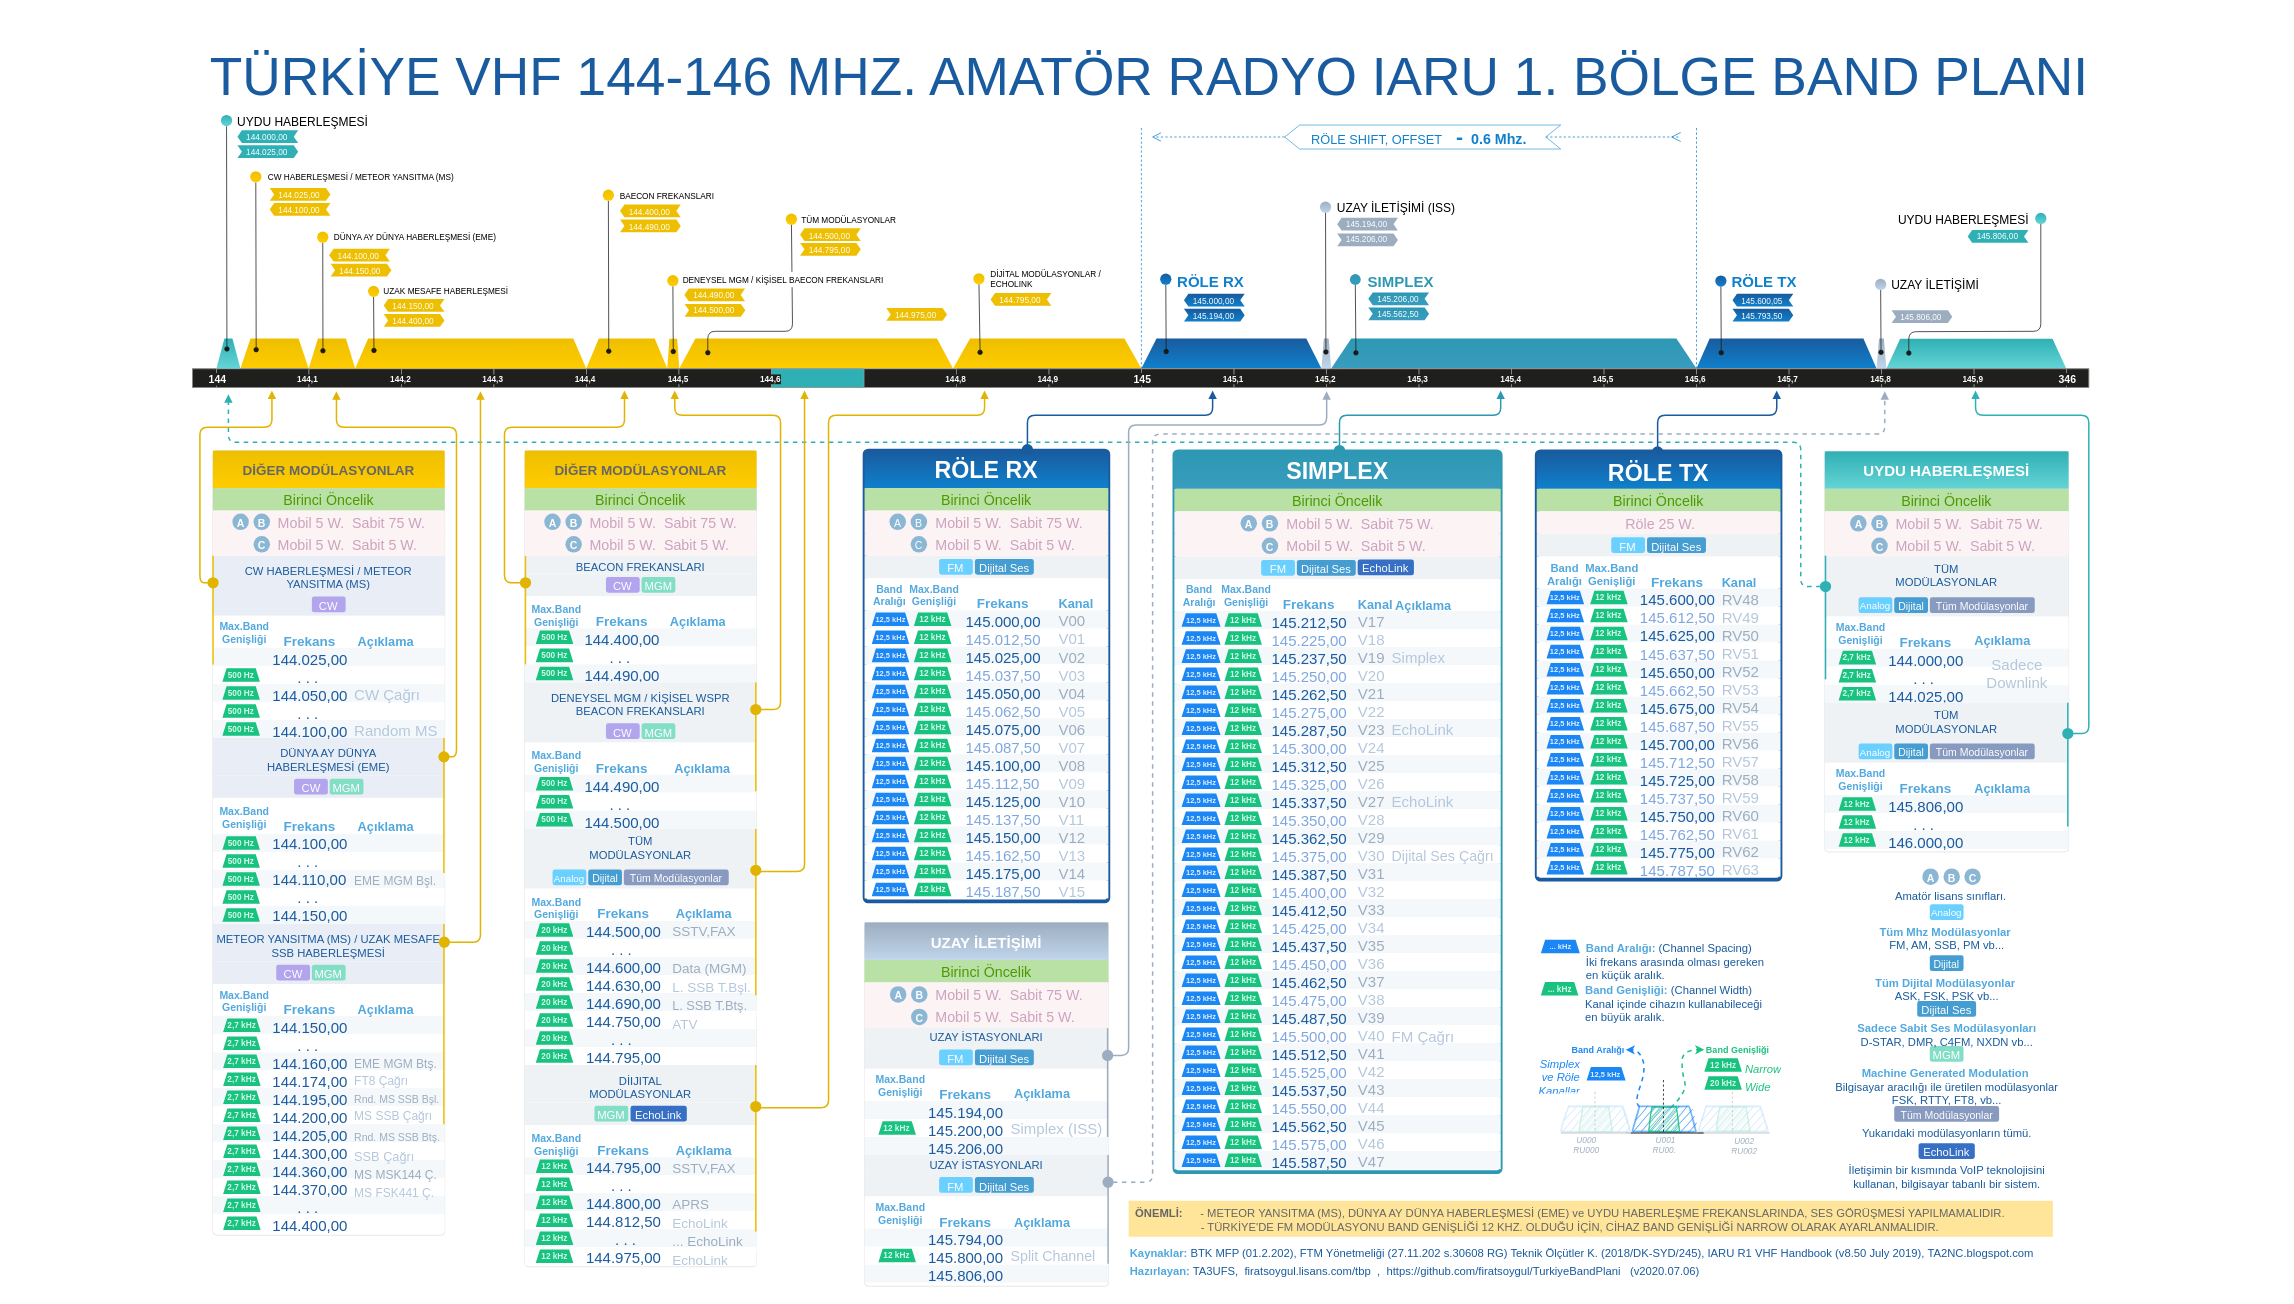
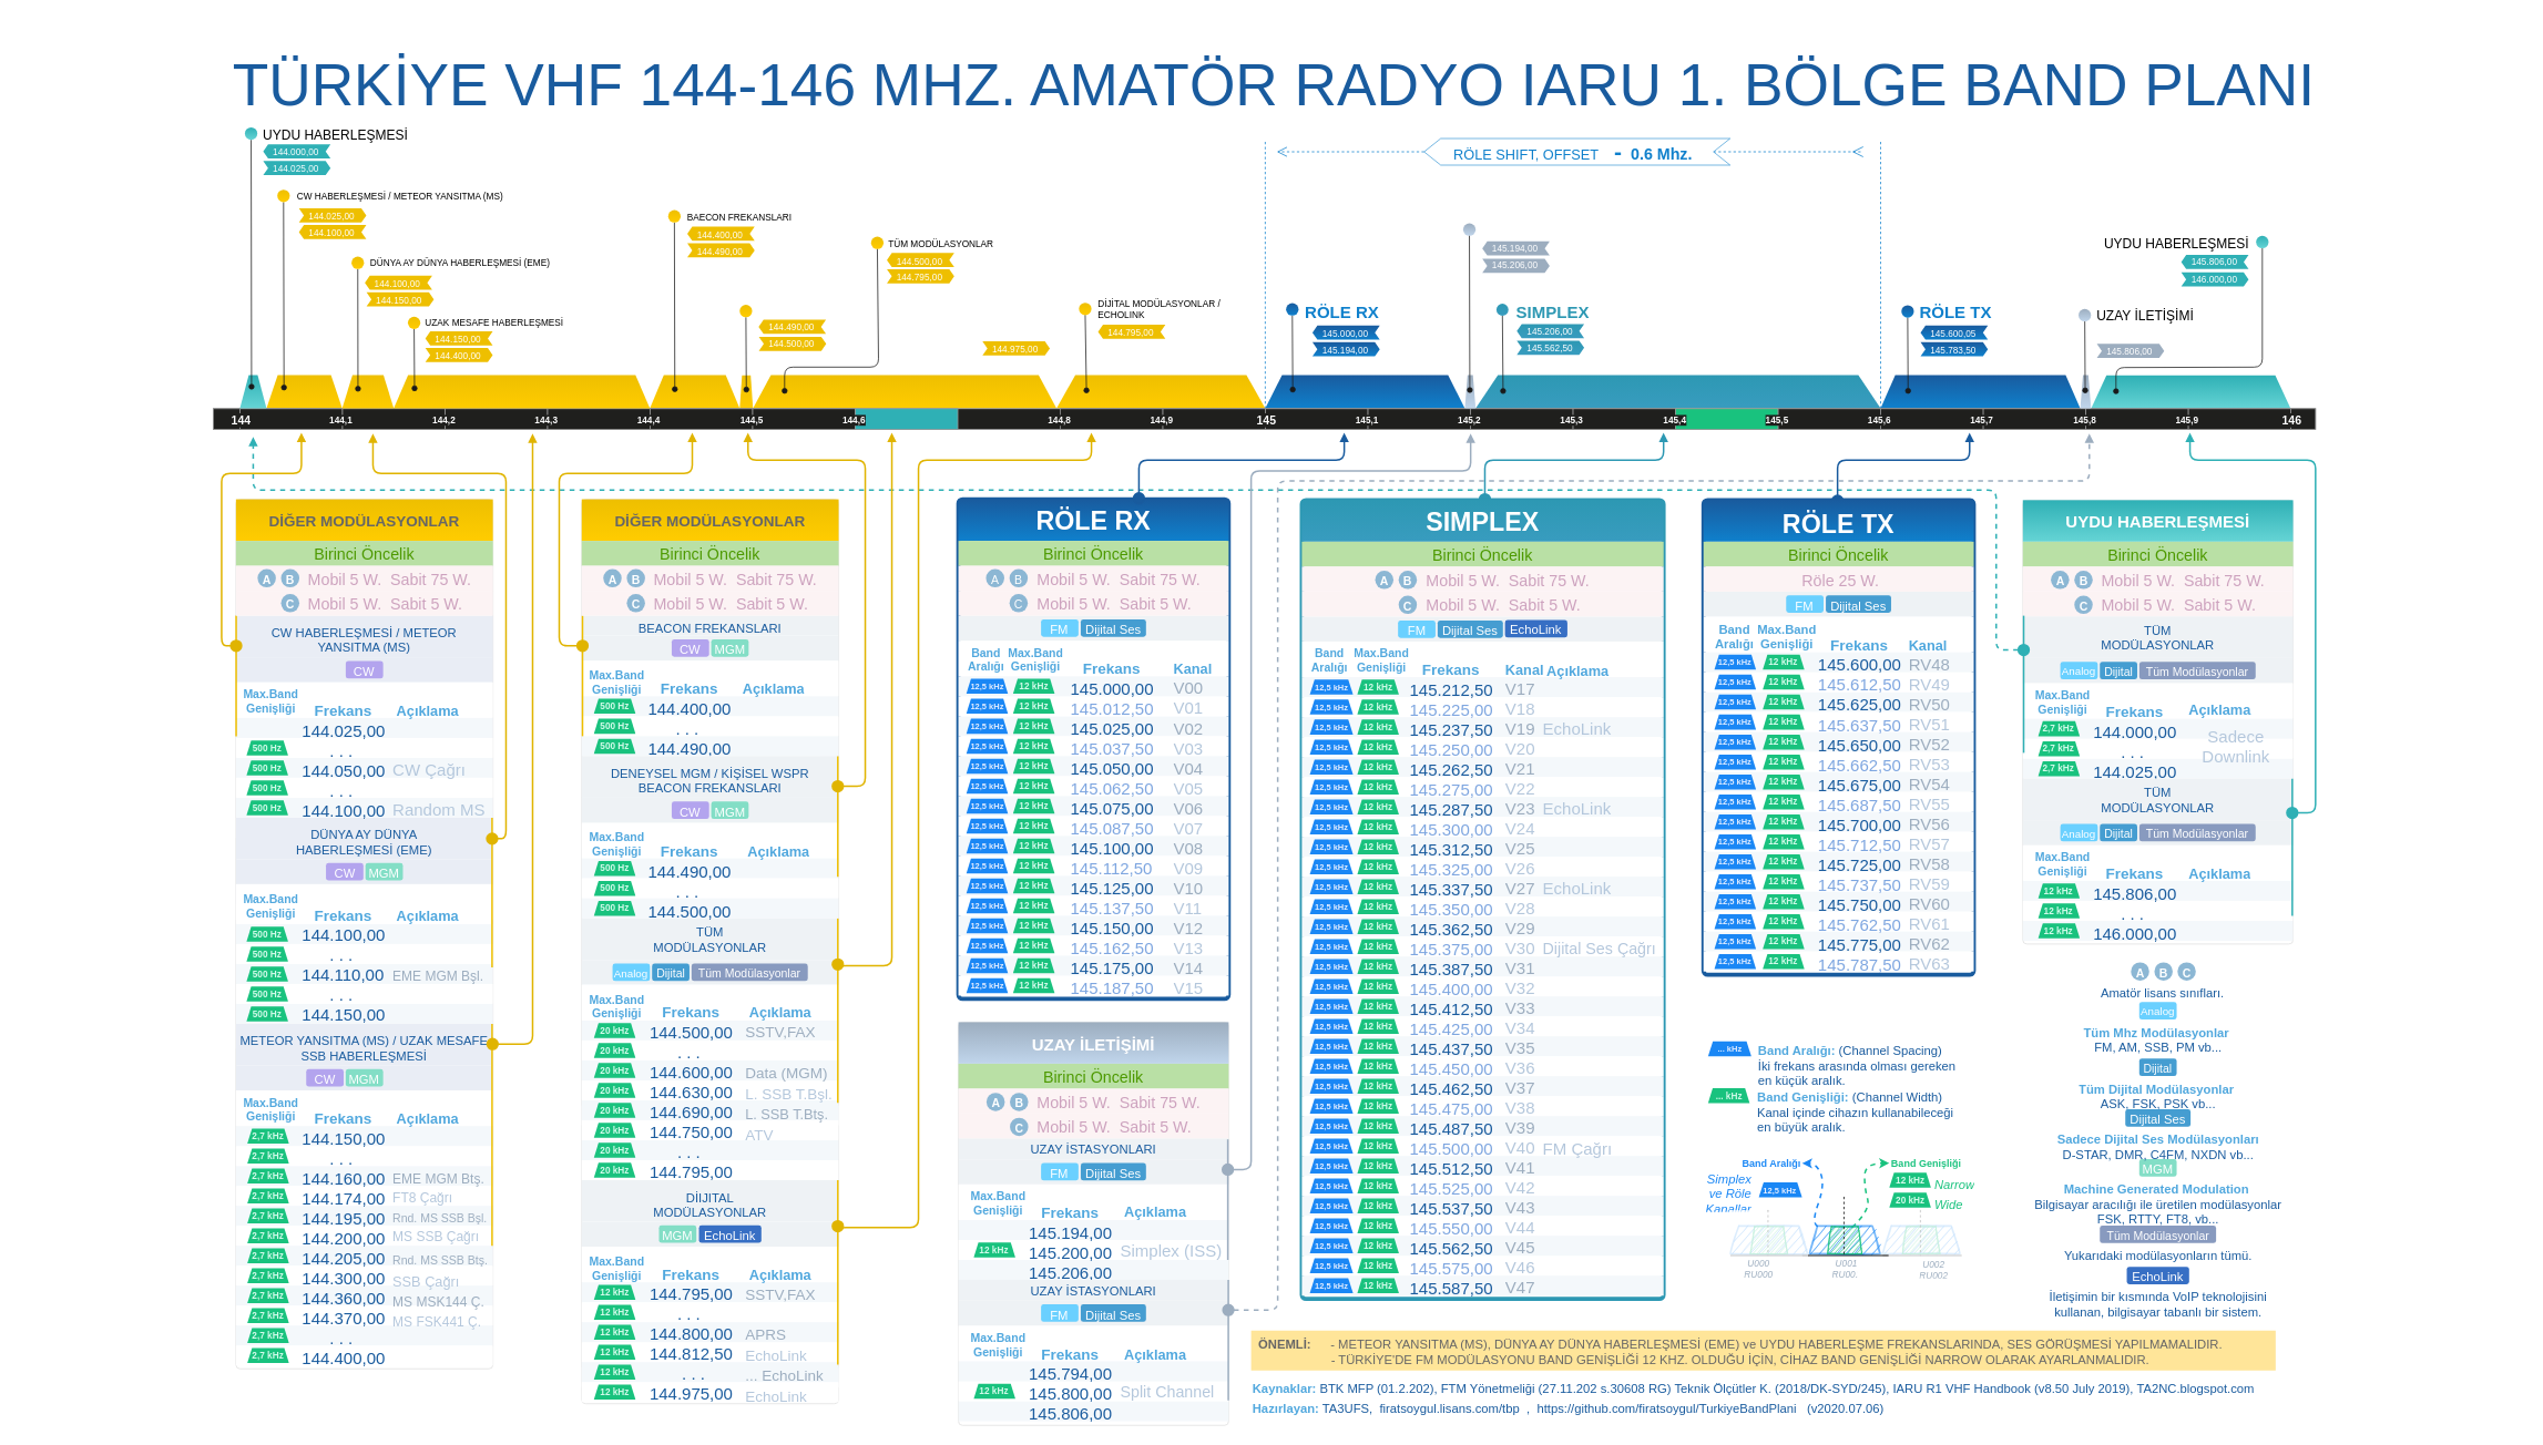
- <mxCell id="573" value="UZAY İLETİŞİMİ (ISS) " style="rounded=0;whiteSpace=wrap;html=1;shadow=0;labelBackgroundColor=none;strokeColor=none;strokeWidth=5;fillColor=none;fontSize=16;fontColor=#000000;align=left;verticalAlign=bottom;spacing=0;spacingRight=0;spacingLeft=7;spacingTop=0;fontStyle=0" parent="1" vertex="1"><mxGeometry x="1775" y="264.75" width="193" height="22" as="geometry" /></mxCell>
+ <mxCell id="589" value="146.000,00" style="shape=step;perimeter=stepPerimeter;whiteSpace=wrap;html=1;fixedSize=1;rounded=0;labelBackgroundColor=none;strokeColor=none;fillColor=#2FB0B5;gradientColor=#2FB0B5;fontSize=11;fontColor=#FFFFFF;strokeWidth=5;arcSize=0;size=5.933;comic=0;shadow=0;direction=west;spacingTop=0;verticalAlign=middle;spacing=0;align=left;spacingLeft=12;flipH=1;" parent="1" vertex="1"><mxGeometry x="2622.5" y="327" width="81" height="17" as="geometry" /></mxCell>
- <mxCell id="600" value="&lt;div style=&quot;font-size: 11px&quot;&gt;DENEYSEL MGM / KİŞİSEL BAECON FREKANSLARI&lt;br style=&quot;font-size: 11px&quot;&gt;&lt;/div&gt;" style="rounded=0;whiteSpace=wrap;html=1;shadow=0;labelBackgroundColor=none;strokeColor=none;strokeWidth=5;fillColor=#FFFFFF;fontSize=11;fontColor=#000000;align=left;verticalAlign=top;spacing=0;spacingRight=-60;spacingLeft=0;spacingTop=0;fontStyle=0" parent="1" vertex="1"><mxGeometry x="910" y="361.75" width="274" height="20.5" as="geometry" /></mxCell>
- <mxCell id="483" value="145.793,50" style="shape=step;perimeter=stepPerimeter;whiteSpace=wrap;html=1;fixedSize=1;rounded=0;labelBackgroundColor=none;strokeColor=none;fillColor=#0F80CC;gradientColor=#195B9E;fontSize=11;fontColor=#FFFFFF;strokeWidth=5;arcSize=0;size=5.933;comic=0;shadow=0;direction=west;spacingTop=0;verticalAlign=bottom;spacing=0;align=left;spacingLeft=12;flipH=1;" parent="1" vertex="1"><mxGeometry x="2309" y="411" width="81" height="17" as="geometry" /></mxCell>
+ <mxCell id="483" value="145.783,50" style="shape=step;perimeter=stepPerimeter;whiteSpace=wrap;html=1;fixedSize=1;rounded=0;labelBackgroundColor=none;strokeColor=none;fillColor=#0F80CC;gradientColor=#195B9E;fontSize=11;fontColor=#FFFFFF;strokeWidth=5;arcSize=0;size=5.933;comic=0;shadow=0;direction=west;spacingTop=0;verticalAlign=bottom;spacing=0;align=left;spacingLeft=12;flipH=1;" parent="1" vertex="1"><mxGeometry x="2309" y="411" width="81" height="17" as="geometry" /></mxCell>
- <mxCell id="474" value="145,4" style="rounded=0;fillColor=#1F1F1D;strokeColor=#999999;fontColor=#FFFFFF;align=left;spacingLeft=-17;perimeterSpacing=0;labelBackgroundColor=#1F1F1D;fontSize=11;spacing=2;whiteSpace=wrap;html=1;labelBorderColor=none;spacingTop=2;verticalAlign=middle;labelPosition=center;verticalLabelPosition=middle;fontStyle=1;strokeWidth=1;" parent="459" vertex="1"><mxGeometry x="1758.501" width="123.317" height="25" as="geometry" /></mxCell>
+ <mxCell id="474" value="145,4" style="rounded=0;fillColor=#19c27e;strokeColor=#999999;fontColor=#FFFFFF;align=left;spacingLeft=-17;perimeterSpacing=0;labelBackgroundColor=#1F1F1D;fontSize=11;spacing=2;whiteSpace=wrap;html=1;labelBorderColor=none;spacingTop=2;verticalAlign=middle;labelPosition=center;verticalLabelPosition=middle;fontStyle=1;strokeWidth=1;" parent="459" vertex="1"><mxGeometry x="1758.501" width="123.317" height="25" as="geometry" /></mxCell>
- <mxCell id="480" value="346" style="rounded=0;fillColor=#1F1F1D;strokeColor=#999999;fontColor=#FFFFFF;align=left;spacingLeft=-12;perimeterSpacing=0;labelBackgroundColor=#1F1F1D;fontSize=14;spacing=2;whiteSpace=wrap;html=1;labelBorderColor=none;spacingTop=2;verticalAlign=middle;labelPosition=center;verticalLabelPosition=middle;fontStyle=1;strokeWidth=1;" parent="459" vertex="1"><mxGeometry x="2498.404" width="29.596" height="25" as="geometry" /></mxCell>
+ <mxCell id="480" value="146" style="rounded=0;fillColor=#1F1F1D;strokeColor=#999999;fontColor=#FFFFFF;align=left;spacingLeft=-12;perimeterSpacing=0;labelBackgroundColor=#1F1F1D;fontSize=14;spacing=2;whiteSpace=wrap;html=1;labelBorderColor=none;spacingTop=2;verticalAlign=middle;labelPosition=center;verticalLabelPosition=middle;fontStyle=1;strokeWidth=1;" parent="459" vertex="1"><mxGeometry x="2498.404" width="29.596" height="25" as="geometry" /></mxCell>
- <mxCell id="382" value="&lt;div&gt;&lt;b&gt;&lt;font style=&quot;font-size: 17px&quot; color=&quot;#51a8de&quot;&gt;&amp;nbsp;Açıklama&lt;/font&gt;&lt;br&gt;&lt;/b&gt;&lt;/div&gt;&lt;div&gt;&lt;br&gt;&lt;/div&gt;&lt;div style=&quot;font-size: 19px&quot;&gt;&lt;br&gt;&lt;/div&gt;&lt;div&gt;Simplex&lt;/div&gt;&lt;div&gt;&lt;br&gt;&lt;/div&gt;&lt;div&gt;&lt;br&gt;&lt;/div&gt;&lt;div&gt;&lt;br&gt;&lt;/div&gt;&lt;div&gt;EchoLink&lt;/div&gt;&lt;div&gt;&lt;br&gt;&lt;/div&gt;&lt;div&gt;&lt;br&gt;&lt;/div&gt;&lt;div&gt;&lt;br&gt;&lt;/div&gt;&lt;div&gt;EchoLink&lt;/div&gt;&lt;div&gt;&lt;br&gt;&lt;/div&gt;&lt;div&gt;&lt;br&gt;&lt;/div&gt;&lt;div&gt;&lt;font style=&quot;font-size: 19px&quot;&gt;Dijital Ses Çağrı&lt;/font&gt;&lt;/div&gt;&lt;div&gt;&lt;br&gt;&lt;/div&gt;&lt;div&gt;&lt;br&gt;&lt;/div&gt;&lt;div&gt;&lt;br&gt;&lt;/div&gt;&lt;div&gt;&lt;br&gt;&lt;/div&gt;&lt;div&gt;&lt;br&gt;&lt;/div&gt;&lt;div&gt;&lt;br&gt;&lt;/div&gt;&lt;div&gt;&lt;br&gt;&lt;/div&gt;&lt;div&gt;&lt;br&gt;&lt;/div&gt;&lt;div&gt;&lt;br&gt;&lt;/div&gt;&lt;div&gt;FM Çağrı&lt;br&gt;&lt;/div&gt;" style="text;strokeColor=none;fillColor=none;html=1;verticalAlign=top;overflow=hidden;whiteSpace=wrap;labelBorderColor=none;labelBackgroundColor=none;spacingTop=0;absoluteArcSize=0;imageAspect=0;fixDash=0;autosize=0;container=0;dropTarget=0;recursiveResize=1;expand=1;editable=1;backgroundOutline=0;movable=1;movableLabel=1;resizeWidth=0;treeFolding=0;pointerEvents=1;fontSize=20;fontColor=#B4C7DC;" parent="323" vertex="1"><mxGeometry x="288" y="186" width="142" height="775" as="geometry" /></mxCell>
+ <mxCell id="382" value="&lt;div&gt;&lt;b&gt;&lt;font style=&quot;font-size: 17px&quot; color=&quot;#51a8de&quot;&gt;&amp;nbsp;Açıklama&lt;/font&gt;&lt;br&gt;&lt;/b&gt;&lt;/div&gt;&lt;div&gt;&lt;br&gt;&lt;/div&gt;&lt;div style=&quot;font-size: 19px&quot;&gt;&lt;br&gt;&lt;/div&gt;&lt;div&gt;EchoLink&lt;/div&gt;&lt;div&gt;&lt;br&gt;&lt;/div&gt;&lt;div&gt;&lt;br&gt;&lt;/div&gt;&lt;div&gt;&lt;br&gt;&lt;/div&gt;&lt;div&gt;EchoLink&lt;/div&gt;&lt;div&gt;&lt;br&gt;&lt;/div&gt;&lt;div&gt;&lt;br&gt;&lt;/div&gt;&lt;div&gt;&lt;br&gt;&lt;/div&gt;&lt;div&gt;EchoLink&lt;/div&gt;&lt;div&gt;&lt;br&gt;&lt;/div&gt;&lt;div&gt;&lt;br&gt;&lt;/div&gt;&lt;div&gt;&lt;font style=&quot;font-size: 19px&quot;&gt;Dijital Ses Çağrı&lt;/font&gt;&lt;/div&gt;&lt;div&gt;&lt;br&gt;&lt;/div&gt;&lt;div&gt;&lt;br&gt;&lt;/div&gt;&lt;div&gt;&lt;br&gt;&lt;/div&gt;&lt;div&gt;&lt;br&gt;&lt;/div&gt;&lt;div&gt;&lt;br&gt;&lt;/div&gt;&lt;div&gt;&lt;br&gt;&lt;/div&gt;&lt;div&gt;&lt;br&gt;&lt;/div&gt;&lt;div&gt;&lt;br&gt;&lt;/div&gt;&lt;div&gt;&lt;br&gt;&lt;/div&gt;&lt;div&gt;FM Çağrı&lt;br&gt;&lt;/div&gt;" style="text;strokeColor=none;fillColor=none;html=1;verticalAlign=top;overflow=hidden;whiteSpace=wrap;labelBorderColor=none;labelBackgroundColor=none;spacingTop=0;absoluteArcSize=0;imageAspect=0;fixDash=0;autosize=0;container=0;dropTarget=0;recursiveResize=1;expand=1;editable=1;backgroundOutline=0;movable=1;movableLabel=1;resizeWidth=0;treeFolding=0;pointerEvents=1;fontSize=20;fontColor=#B4C7DC;" parent="323" vertex="1"><mxGeometry x="288" y="186" width="142" height="775" as="geometry" /></mxCell>
- <mxCell id="496" value="&lt;div style=&quot;font-size: 15px&quot;&gt;&lt;font style=&quot;font-size: 15px&quot; color=&quot;#51A8DE&quot;&gt;&lt;span style=&quot;font-size: 15px&quot;&gt;&lt;b style=&quot;font-size: 15px&quot;&gt;Sadece Sabit Ses Modülasyonları &lt;/b&gt;&lt;/span&gt;&lt;/font&gt;&lt;font style=&quot;font-size: 15px&quot; color=&quot;#195b9e&quot;&gt;&lt;br&gt;&lt;/font&gt;&lt;/div&gt;&lt;div style=&quot;font-size: 15px&quot;&gt;&lt;font style=&quot;font-size: 15px&quot; color=&quot;#195b9e&quot;&gt;D-STAR, DMR, C4FM, NXDN vb...&lt;/font&gt;&lt;br style=&quot;font-size: 15px&quot;&gt;&lt;/div&gt;" style="text;strokeColor=none;fillColor=none;html=1;verticalAlign=top;overflow=hidden;whiteSpace=wrap;labelBorderColor=none;labelBackgroundColor=none;spacingTop=0;absoluteArcSize=0;imageAspect=0;noLabel=0;fixDash=0;autosize=0;container=0;dropTarget=0;recursiveResize=1;expand=1;editable=1;backgroundOutline=0;movable=1;movableLabel=1;resizeWidth=0;treeFolding=0;pointerEvents=1;fontSize=15;align=center;" parent="488" vertex="1"><mxGeometry y="197.75" width="320" height="39" as="geometry" /></mxCell>
+ <mxCell id="496" value="&lt;div style=&quot;font-size: 15px&quot;&gt;&lt;font style=&quot;font-size: 15px&quot; color=&quot;#51A8DE&quot;&gt;&lt;span style=&quot;font-size: 15px&quot;&gt;&lt;b style=&quot;font-size: 15px&quot;&gt;Sadece Dijital Ses Modülasyonları &lt;/b&gt;&lt;/span&gt;&lt;/font&gt;&lt;font style=&quot;font-size: 15px&quot; color=&quot;#195b9e&quot;&gt;&lt;br&gt;&lt;/font&gt;&lt;/div&gt;&lt;div style=&quot;font-size: 15px&quot;&gt;&lt;font style=&quot;font-size: 15px&quot; color=&quot;#195b9e&quot;&gt;D-STAR, DMR, C4FM, NXDN vb...&lt;/font&gt;&lt;br style=&quot;font-size: 15px&quot;&gt;&lt;/div&gt;" style="text;strokeColor=none;fillColor=none;html=1;verticalAlign=top;overflow=hidden;whiteSpace=wrap;labelBorderColor=none;labelBackgroundColor=none;spacingTop=0;absoluteArcSize=0;imageAspect=0;noLabel=0;fixDash=0;autosize=0;container=0;dropTarget=0;recursiveResize=1;expand=1;editable=1;backgroundOutline=0;movable=1;movableLabel=1;resizeWidth=0;treeFolding=0;pointerEvents=1;fontSize=15;align=center;" parent="488" vertex="1"><mxGeometry y="197.75" width="320" height="39" as="geometry" /></mxCell>
